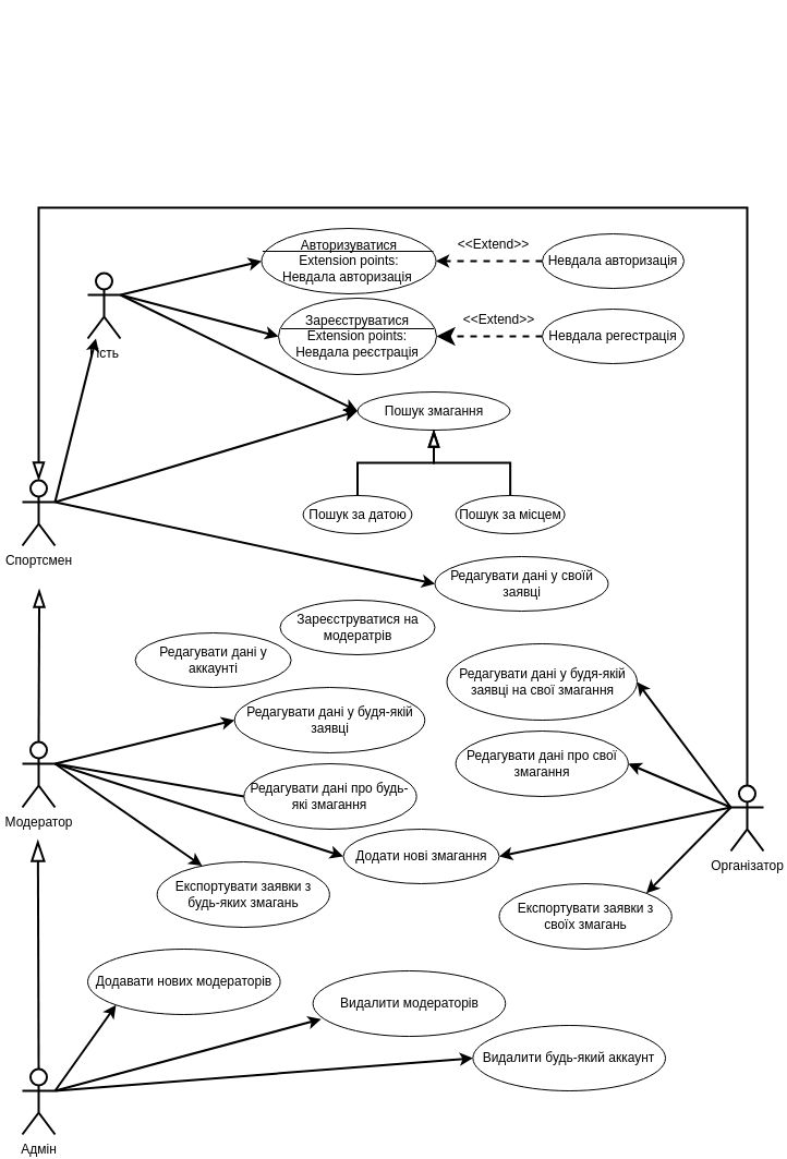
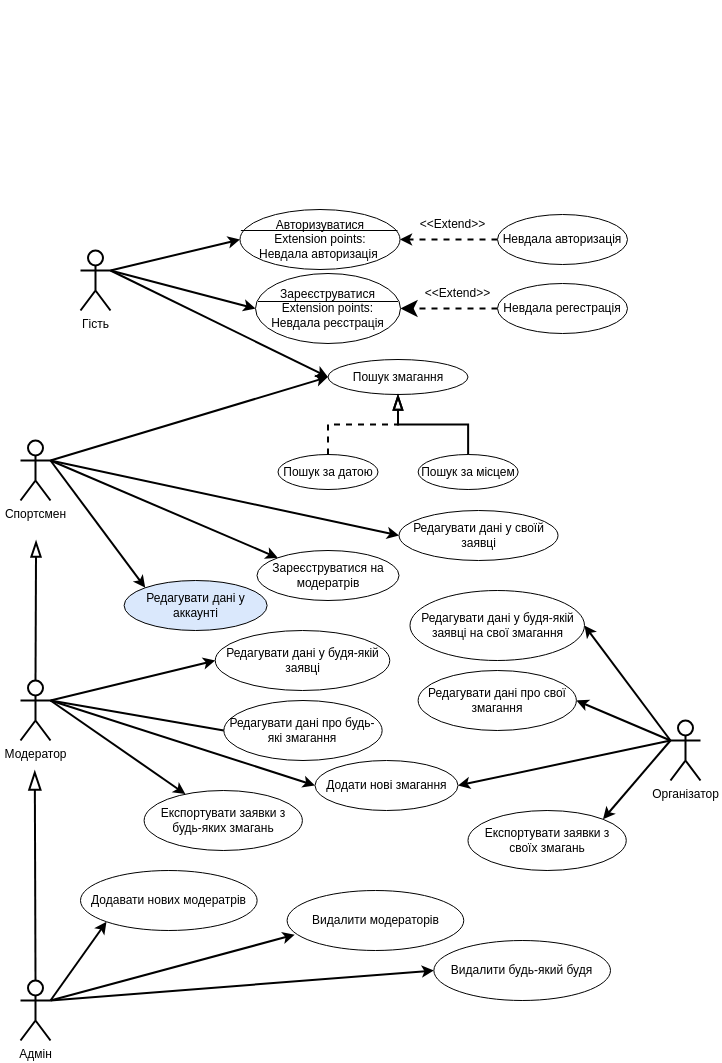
- <mxCell id="8" style="edgeStyle=elbowEdgeStyle;rounded=0;orthogonalLoop=1;jettySize=auto;html=1;exitX=0.5;exitY=0;exitDx=0;exitDy=0;exitPerimeter=0;endArrow=blockThin;endFill=0;endSize=12;strokeWidth=2;entryX=0.5;entryY=0;entryDx=0;entryDy=0;entryPerimeter=0;elbow=vertical;" parent="1" source="10" target="44" edge="1"><mxGeometry relative="1" as="geometry"><mxPoint x="685.571" y="600" as="targetPoint" /><Array as="points"><mxPoint x="410" y="190" /><mxPoint x="290" y="20" /><mxPoint x="340" y="170" /></Array></mxGeometry></mxCell>
- <mxCell id="42" style="rounded=0;orthogonalLoop=1;jettySize=auto;html=1;exitX=1;exitY=0.333;exitDx=0;exitDy=0;exitPerimeter=0;endArrow=classic;endFill=1;endSize=6;strokeWidth=2;" parent="1" source="44" target="3" edge="1"><mxGeometry relative="1" as="geometry" /></mxCell>
+ <mxCell id="42" style="rounded=0;orthogonalLoop=1;jettySize=auto;html=1;exitX=1;exitY=0.333;exitDx=0;exitDy=0;exitPerimeter=0;entryX=0;entryY=0;entryDx=0;entryDy=0;endArrow=classic;endFill=1;endSize=6;strokeWidth=2;" parent="1" source="44" target="45" edge="1"><mxGeometry relative="1" as="geometry" /></mxCell>
- <mxCell id="30" style="edgeStyle=elbowEdgeStyle;rounded=0;orthogonalLoop=1;jettySize=auto;elbow=vertical;html=1;exitX=0.5;exitY=0;exitDx=0;exitDy=0;endArrow=blockThin;endFill=0;endSize=11;strokeWidth=2;entryX=0.5;entryY=1;entryDx=0;entryDy=0;" parent="1" source="31" target="4" edge="1"><mxGeometry relative="1" as="geometry"><mxPoint x="390" y="389" as="targetPoint" /></mxGeometry></mxCell>
+ <mxCell id="30" style="edgeStyle=elbowEdgeStyle;rounded=0;orthogonalLoop=1;jettySize=auto;elbow=vertical;html=1;exitX=0.5;exitY=0;exitDx=0;exitDy=0;endArrow=blockThin;endFill=0;endSize=11;strokeWidth=2;entryX=0.5;entryY=1;entryDx=0;entryDy=0;dashed=1;" parent="1" source="31" target="4" edge="1"><mxGeometry relative="1" as="geometry"><mxPoint x="390" y="389" as="targetPoint" /></mxGeometry></mxCell>
+ <mxCell id="13" style="edgeStyle=none;rounded=0;orthogonalLoop=1;jettySize=auto;html=1;exitX=1;exitY=0.333;exitDx=0;exitDy=0;exitPerimeter=0;entryX=0;entryY=0;entryDx=0;entryDy=0;endArrow=classic;endFill=1;endSize=6;strokeWidth=2;" parent="1" source="44" target="37" edge="1"><mxGeometry relative="1" as="geometry" /></mxCell>
- <mxCell id="45" value="Редагувати дані у аккаунті" style="ellipse;whiteSpace=wrap;html=1;strokeWidth=1;" parent="1" vertex="1"><mxGeometry x="123.62" y="580" width="143" height="50" as="geometry" /></mxCell>
+ <mxCell id="45" value="Редагувати дані у аккаунті" style="ellipse;whiteSpace=wrap;html=1;strokeWidth=1;fillColor=#dae8fc;" parent="1" vertex="1"><mxGeometry x="123.62" y="580" width="143" height="50" as="geometry" /></mxCell>
- <mxCell id="54" value="Експортувати заявки з своїх змагань" style="ellipse;whiteSpace=wrap;html=1;strokeWidth=1;" parent="1" vertex="1"><mxGeometry x="457.5" y="810" width="158.25" height="60" as="geometry" /></mxCell>
+ <mxCell id="54" value="Експортувати заявки з своїх змагань" style="ellipse;whiteSpace=wrap;html=1;strokeWidth=1;" parent="1" vertex="1"><mxGeometry x="467.5" y="810" width="158.25" height="60" as="geometry" /></mxCell>
- <mxCell id="51" value="Додавати нових модераторів" style="ellipse;whiteSpace=wrap;html=1;strokeWidth=1;" parent="1" vertex="1"><mxGeometry x="80" y="870" width="176.62" height="60" as="geometry" /></mxCell>
+ <mxCell id="51" value="Додавати нових модератрів" style="ellipse;whiteSpace=wrap;html=1;strokeWidth=1;" parent="1" vertex="1"><mxGeometry x="80" y="870" width="176.62" height="60" as="geometry" /></mxCell>
- <mxCell id="53" value="Видалити будь-який аккаунт" style="ellipse;whiteSpace=wrap;html=1;strokeWidth=1;" parent="1" vertex="1"><mxGeometry x="433.38" y="940" width="176.62" height="60" as="geometry" /></mxCell>
+ <mxCell id="53" value="Видалити будь-який будя" style="ellipse;whiteSpace=wrap;html=1;strokeWidth=1;" parent="1" vertex="1"><mxGeometry x="433.38" y="940" width="176.62" height="60" as="geometry" /></mxCell>
